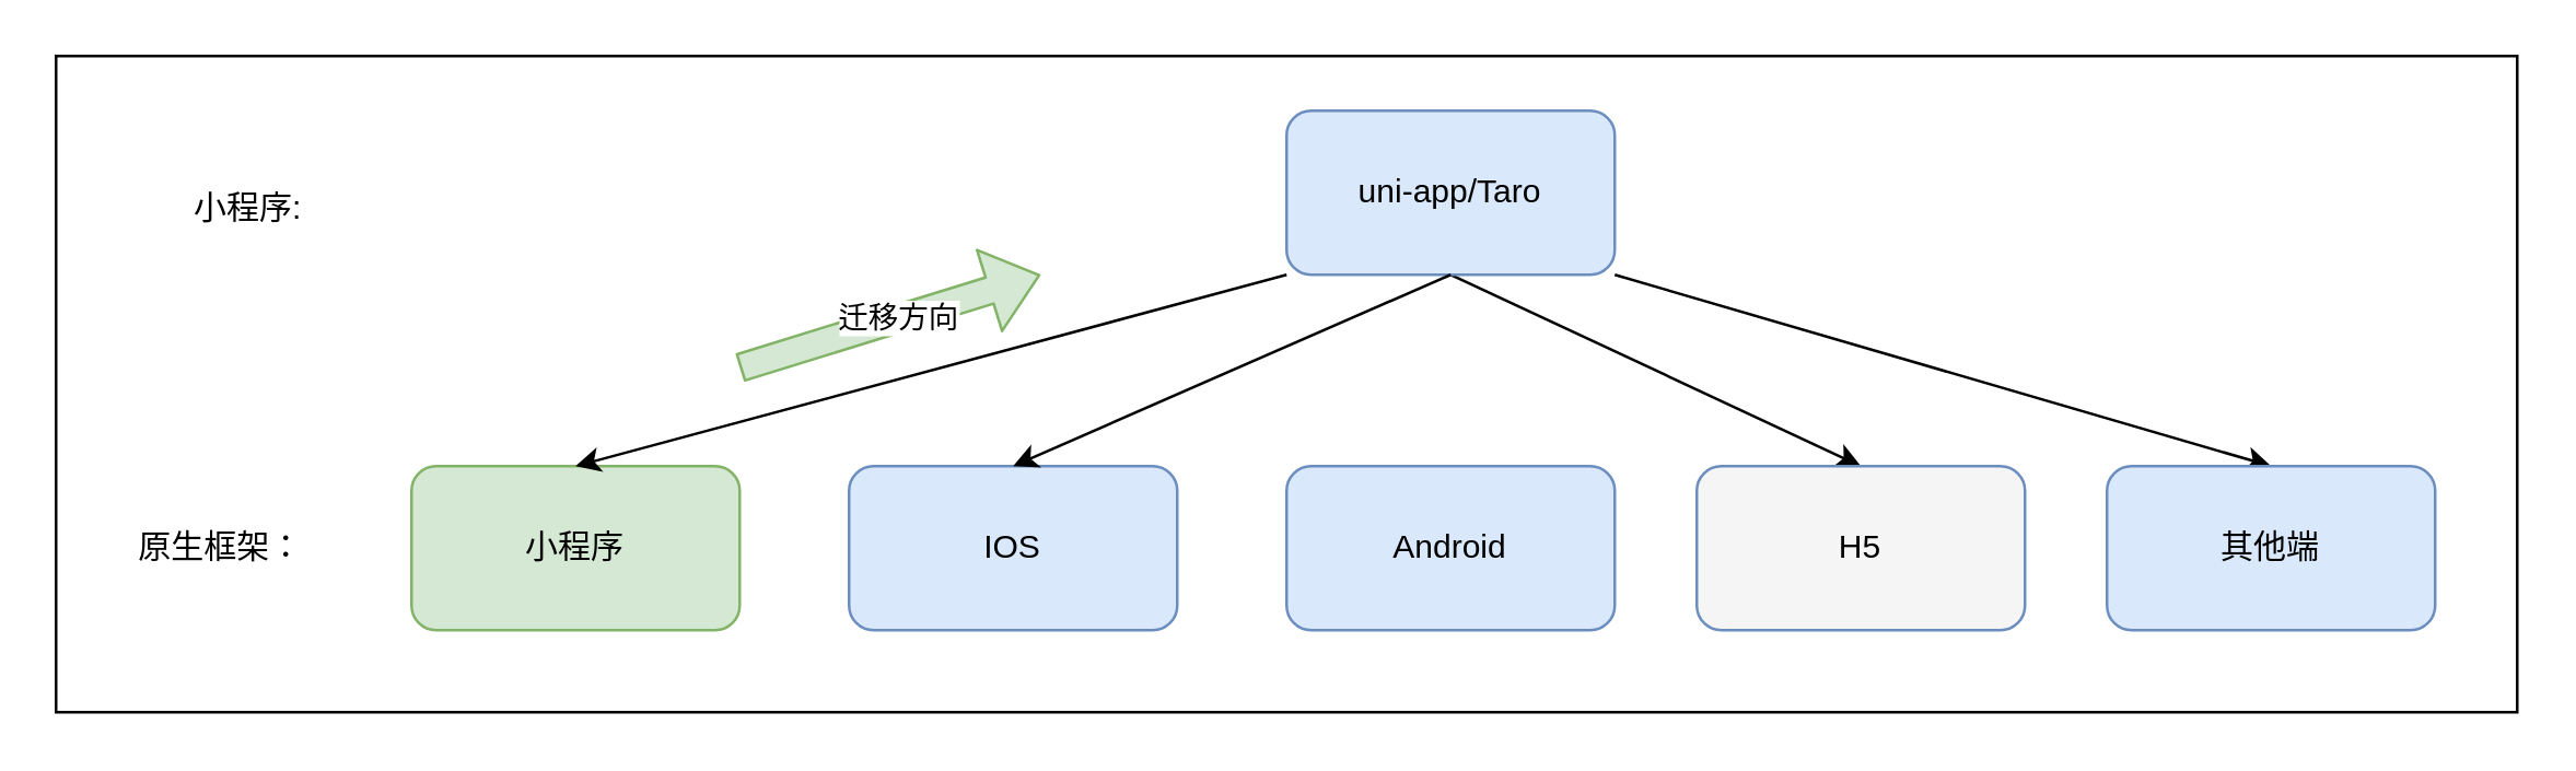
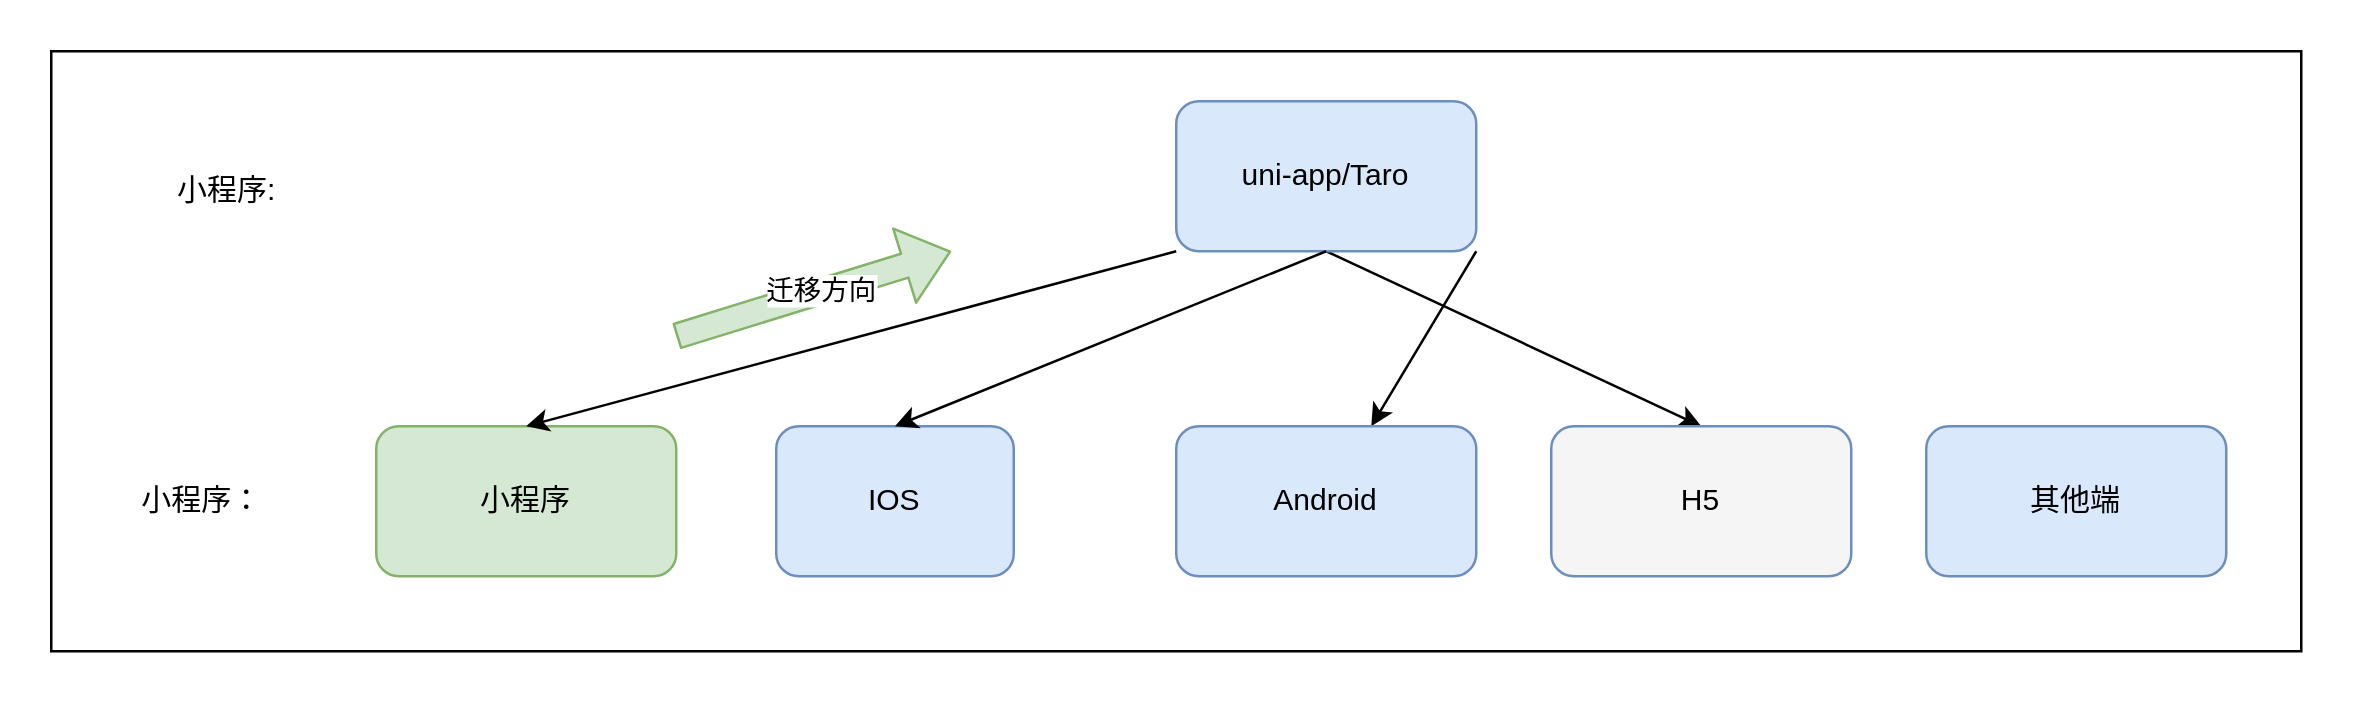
- <mxCell id="4" style="edgeStyle=none;rounded=0;orthogonalLoop=1;jettySize=auto;html=1;exitX=1;exitY=1;exitDx=0;exitDy=0;entryX=0.5;entryY=0;entryDx=0;entryDy=0;" edge="1" parent="1" source="5" target="10"><mxGeometry relative="1" as="geometry" /></mxCell>
+ <mxCell id="4" style="edgeStyle=none;rounded=0;orthogonalLoop=1;jettySize=auto;html=1;exitX=1;exitY=1;exitDx=0;exitDy=0;" edge="1" parent="1" source="5" target="7"><mxGeometry relative="1" as="geometry" /></mxCell>
- <mxCell id="12" value="原生框架：" style="text;html=1;align=center;verticalAlign=middle;resizable=0;points=[];autosize=1;" vertex="1" parent="1"><mxGeometry x="40" y="190" width="80" height="20" as="geometry" /></mxCell>
+ <mxCell id="12" value="小程序：" style="text;html=1;align=center;verticalAlign=middle;resizable=0;points=[];autosize=1;" vertex="1" parent="1"><mxGeometry x="40" y="190" width="80" height="20" as="geometry" /></mxCell>
- <mxCell id="8" value="IOS" style="rounded=1;whiteSpace=wrap;html=1;fillColor=#dae8fc;strokeColor=#6c8ebf;" vertex="1" parent="1"><mxGeometry x="310" y="170" width="120" height="60" as="geometry" /></mxCell>
+ <mxCell id="8" value="IOS" style="rounded=1;whiteSpace=wrap;html=1;fillColor=#dae8fc;strokeColor=#6c8ebf;" vertex="1" parent="1"><mxGeometry x="310" y="170" width="95" height="60" as="geometry" /></mxCell>
